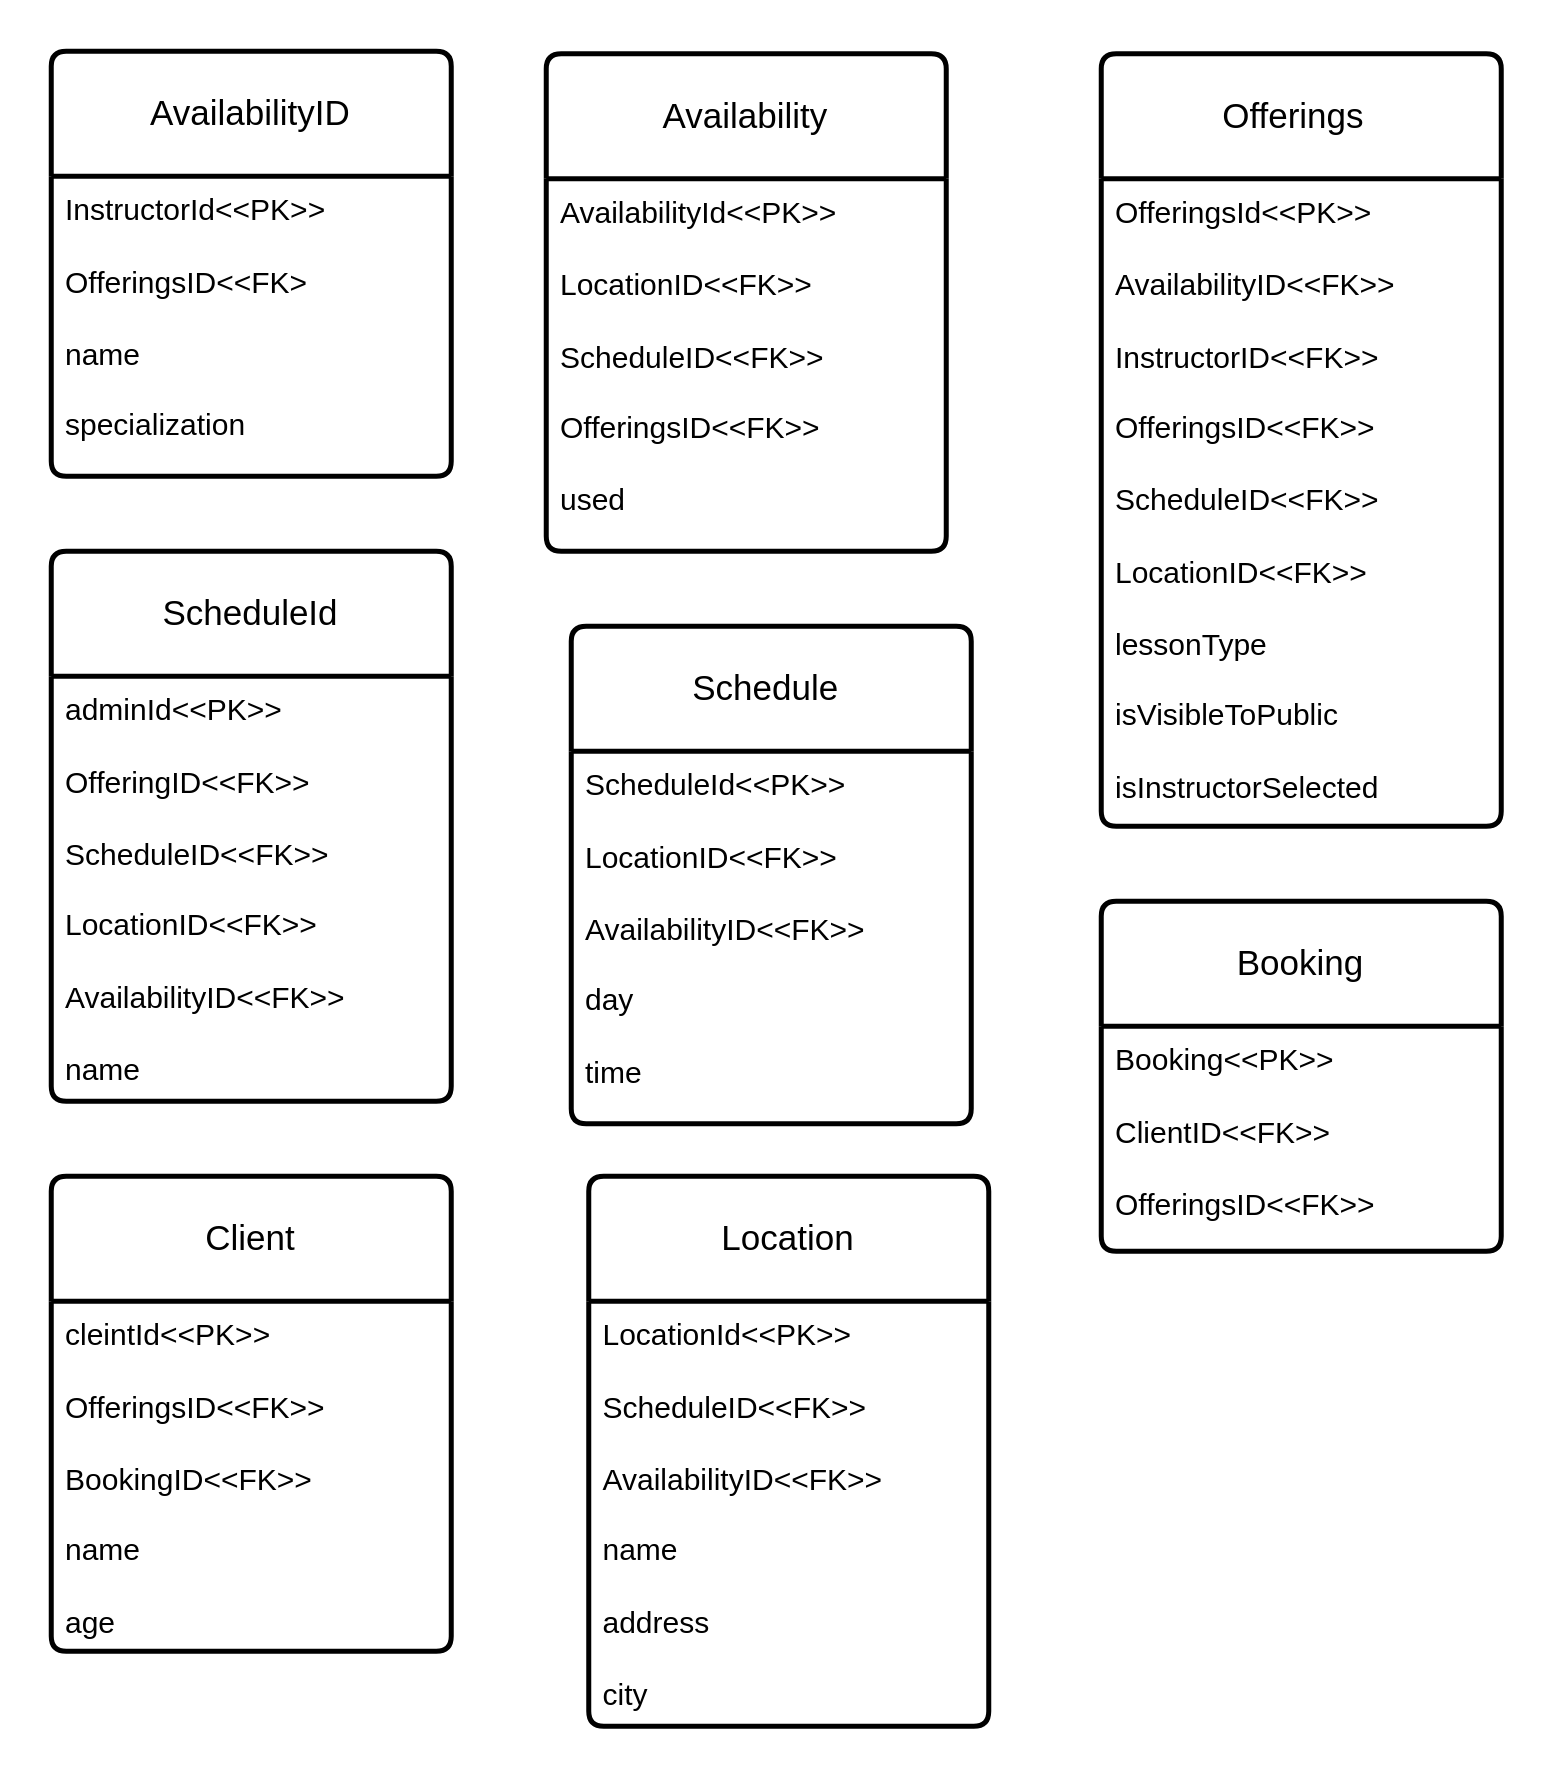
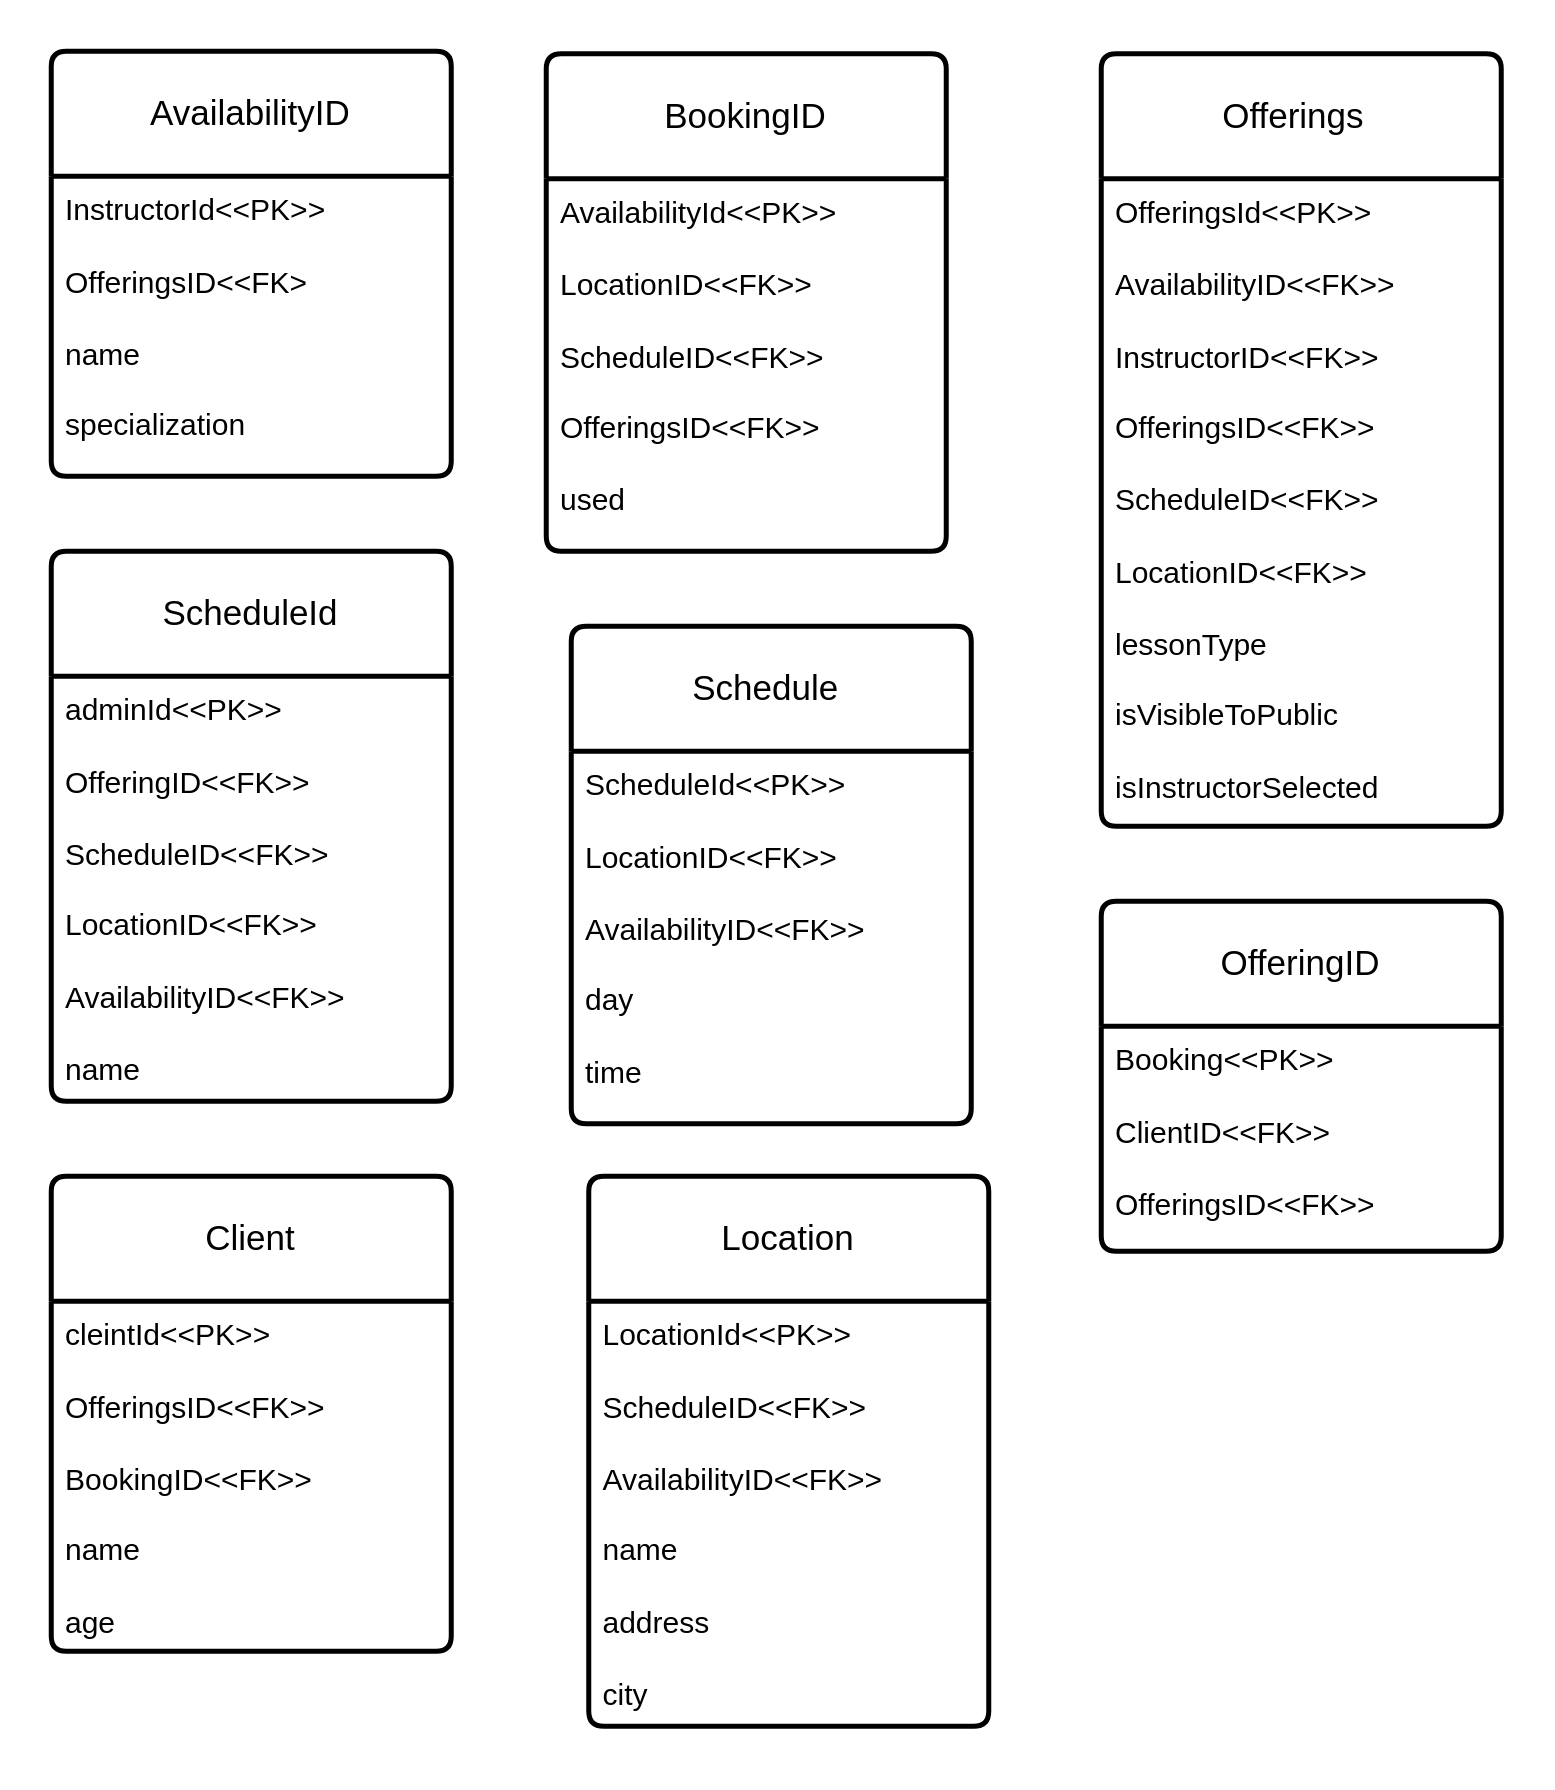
- <mxCell id="8" value="Availability" style="swimlane;childLayout=stackLayout;horizontal=1;startSize=50;horizontalStack=0;rounded=1;fontSize=14;fontStyle=0;strokeWidth=2;resizeParent=0;resizeLast=1;shadow=0;dashed=0;align=center;arcSize=4;whiteSpace=wrap;html=1;" vertex="1" parent="1"><mxGeometry x="218" y="21" width="160" height="199" as="geometry" /></mxCell>
+ <mxCell id="8" value="BookingID" style="swimlane;childLayout=stackLayout;horizontal=1;startSize=50;horizontalStack=0;rounded=1;fontSize=14;fontStyle=0;strokeWidth=2;resizeParent=0;resizeLast=1;shadow=0;dashed=0;align=center;arcSize=4;whiteSpace=wrap;html=1;" vertex="1" parent="1"><mxGeometry x="218" y="21" width="160" height="199" as="geometry" /></mxCell>
- <mxCell id="16" value="Booking" style="swimlane;childLayout=stackLayout;horizontal=1;startSize=50;horizontalStack=0;rounded=1;fontSize=14;fontStyle=0;strokeWidth=2;resizeParent=0;resizeLast=1;shadow=0;dashed=0;align=center;arcSize=4;whiteSpace=wrap;html=1;" vertex="1" parent="1"><mxGeometry x="440" y="360" width="160" height="140" as="geometry" /></mxCell>
+ <mxCell id="16" value="OfferingID" style="swimlane;childLayout=stackLayout;horizontal=1;startSize=50;horizontalStack=0;rounded=1;fontSize=14;fontStyle=0;strokeWidth=2;resizeParent=0;resizeLast=1;shadow=0;dashed=0;align=center;arcSize=4;whiteSpace=wrap;html=1;" vertex="1" parent="1"><mxGeometry x="440" y="360" width="160" height="140" as="geometry" /></mxCell>
